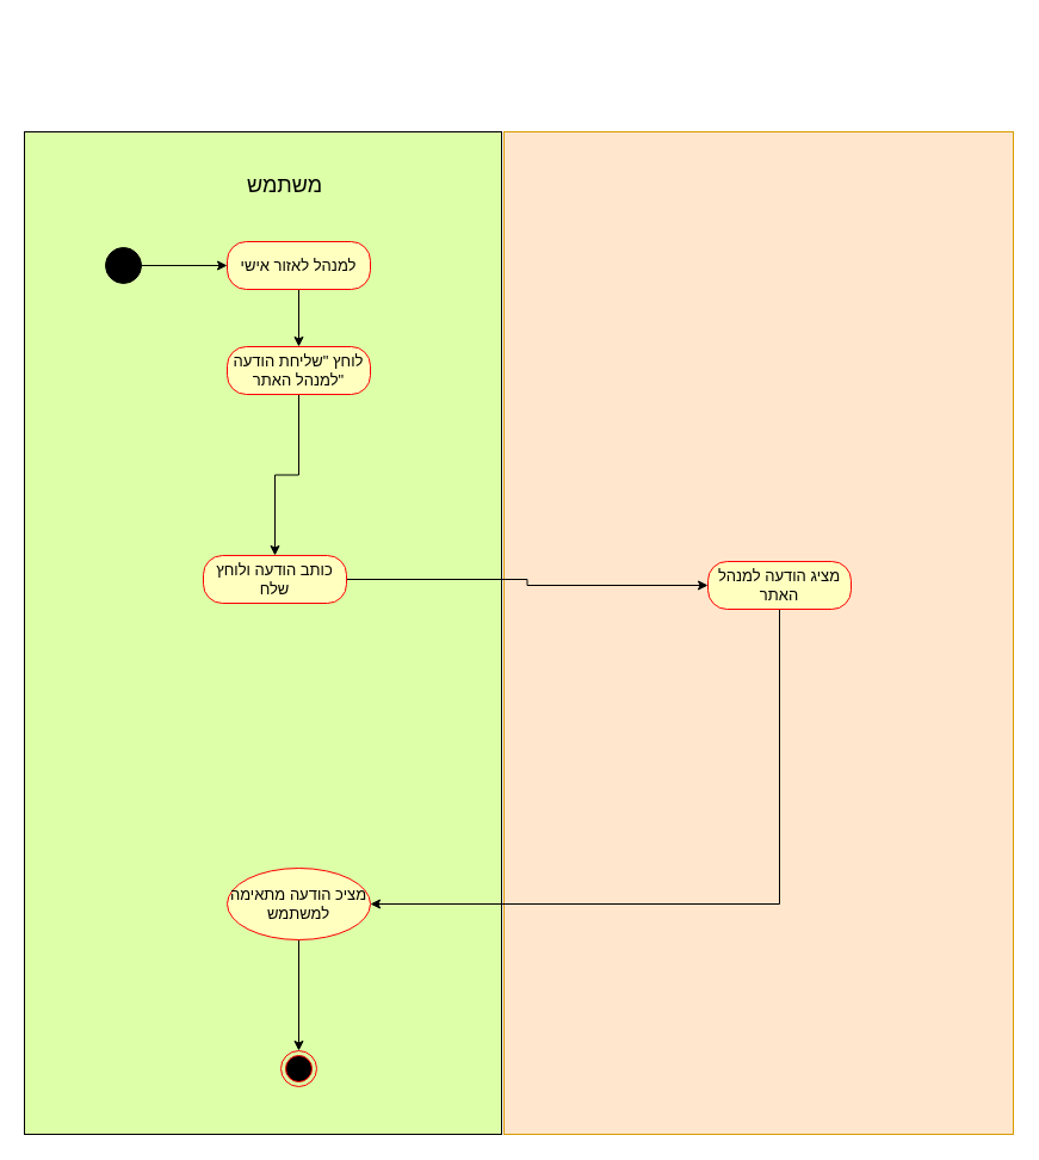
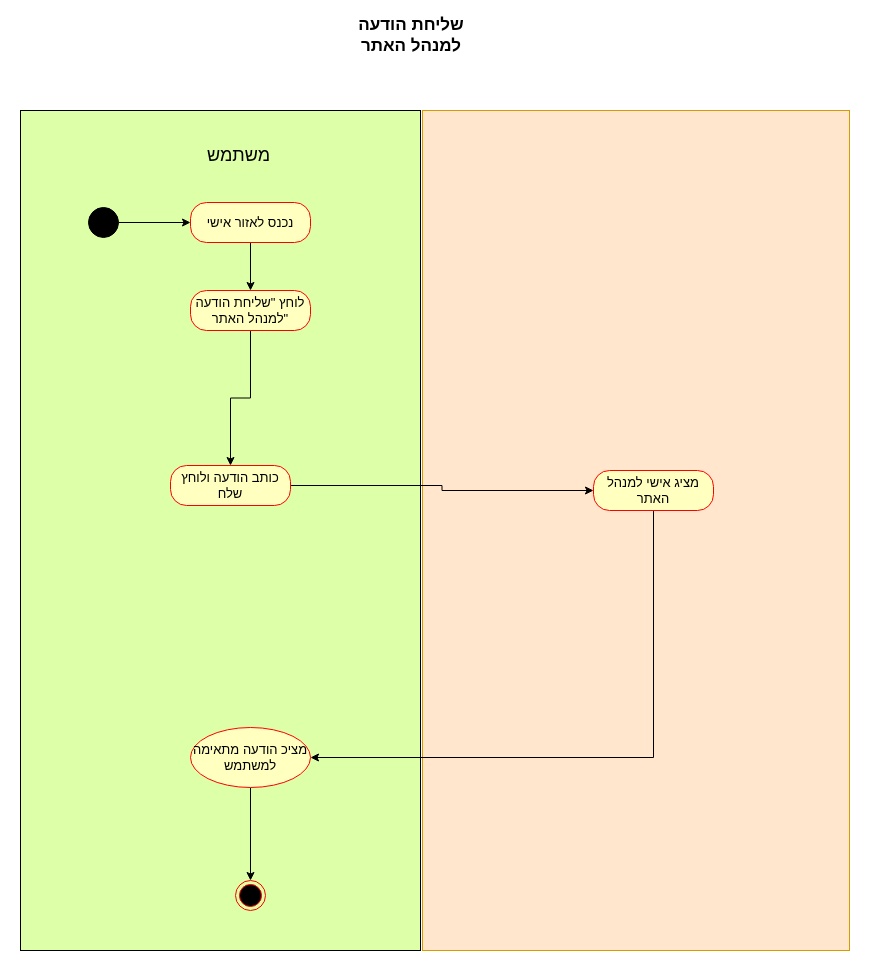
+ <mxCell id="9" value="שליחת הודעה למנהל האתר" style="text;html=1;strokeColor=none;fillColor=none;align=center;verticalAlign=middle;whiteSpace=wrap;rounded=0;fontStyle=1;fontSize=17;" vertex="1" parent="1"><mxGeometry x="346" y="20" width="130" height="30" as="geometry" /></mxCell>
- <mxCell id="11" value="&lt;font style=&quot;font-size: 13px&quot;&gt;למנהל לאזור אישי&lt;/font&gt;" style="rounded=1;whiteSpace=wrap;html=1;arcSize=40;fontColor=#000000;fillColor=#ffffc0;strokeColor=#ff0000;fontSize=13;" vertex="1" parent="1"><mxGeometry x="190" y="202" width="120" height="40" as="geometry" /></mxCell>
+ <mxCell id="11" value="&lt;font style=&quot;font-size: 13px&quot;&gt;נכנס לאזור אישי&lt;/font&gt;" style="rounded=1;whiteSpace=wrap;html=1;arcSize=40;fontColor=#000000;fillColor=#ffffc0;strokeColor=#ff0000;fontSize=13;" vertex="1" parent="1"><mxGeometry x="190" y="202" width="120" height="40" as="geometry" /></mxCell>
- <mxCell id="19" value="מציג הודעה למנהל האתר" style="rounded=1;whiteSpace=wrap;html=1;arcSize=40;fontColor=#000000;fillColor=#ffffc0;strokeColor=#ff0000;fontSize=13;" vertex="1" parent="1"><mxGeometry x="593" y="470" width="120" height="40" as="geometry" /></mxCell>
+ <mxCell id="19" value="מציג אישי למנהל האתר" style="rounded=1;whiteSpace=wrap;html=1;arcSize=40;fontColor=#000000;fillColor=#ffffc0;strokeColor=#ff0000;fontSize=13;" vertex="1" parent="1"><mxGeometry x="593" y="470" width="120" height="40" as="geometry" /></mxCell>
